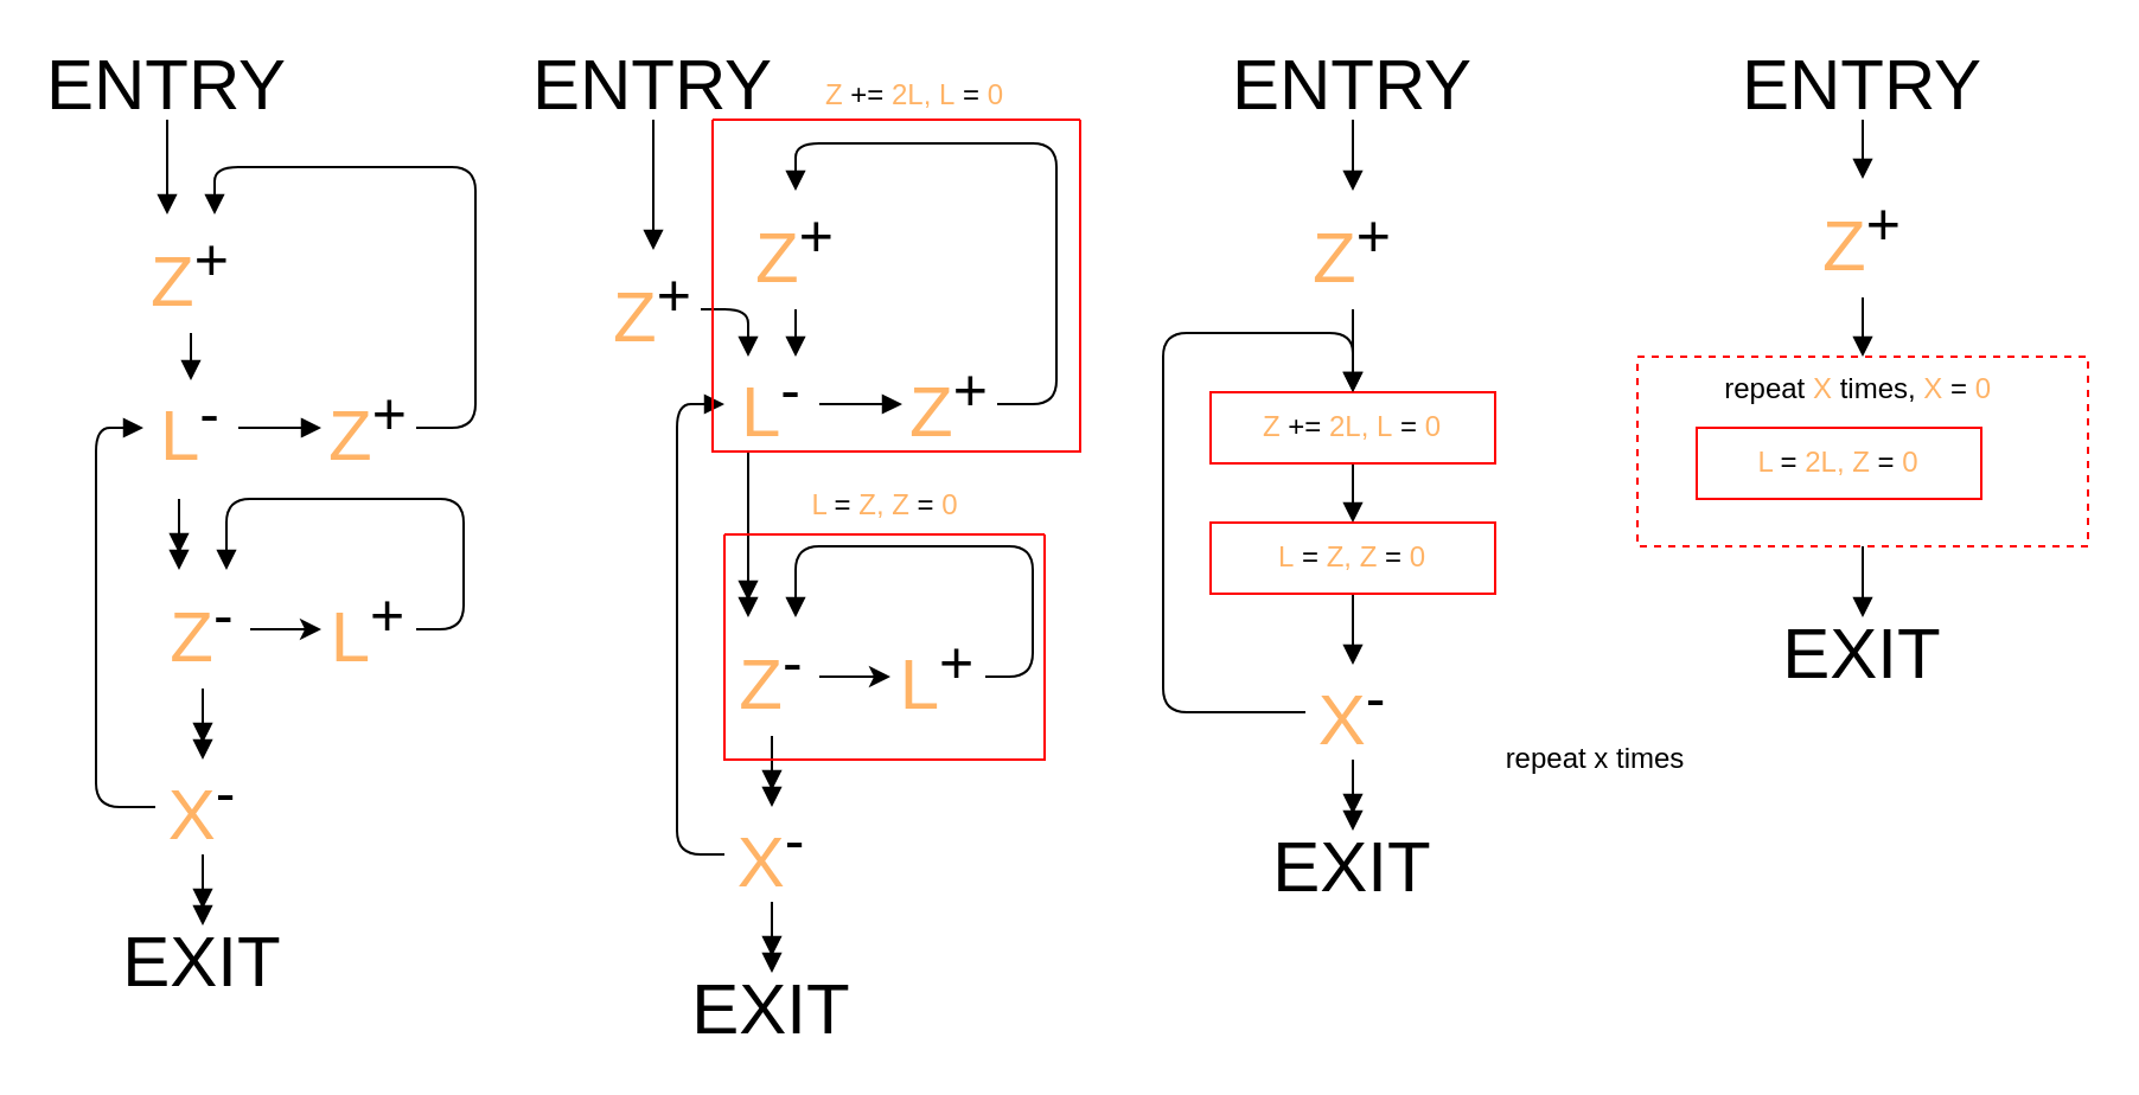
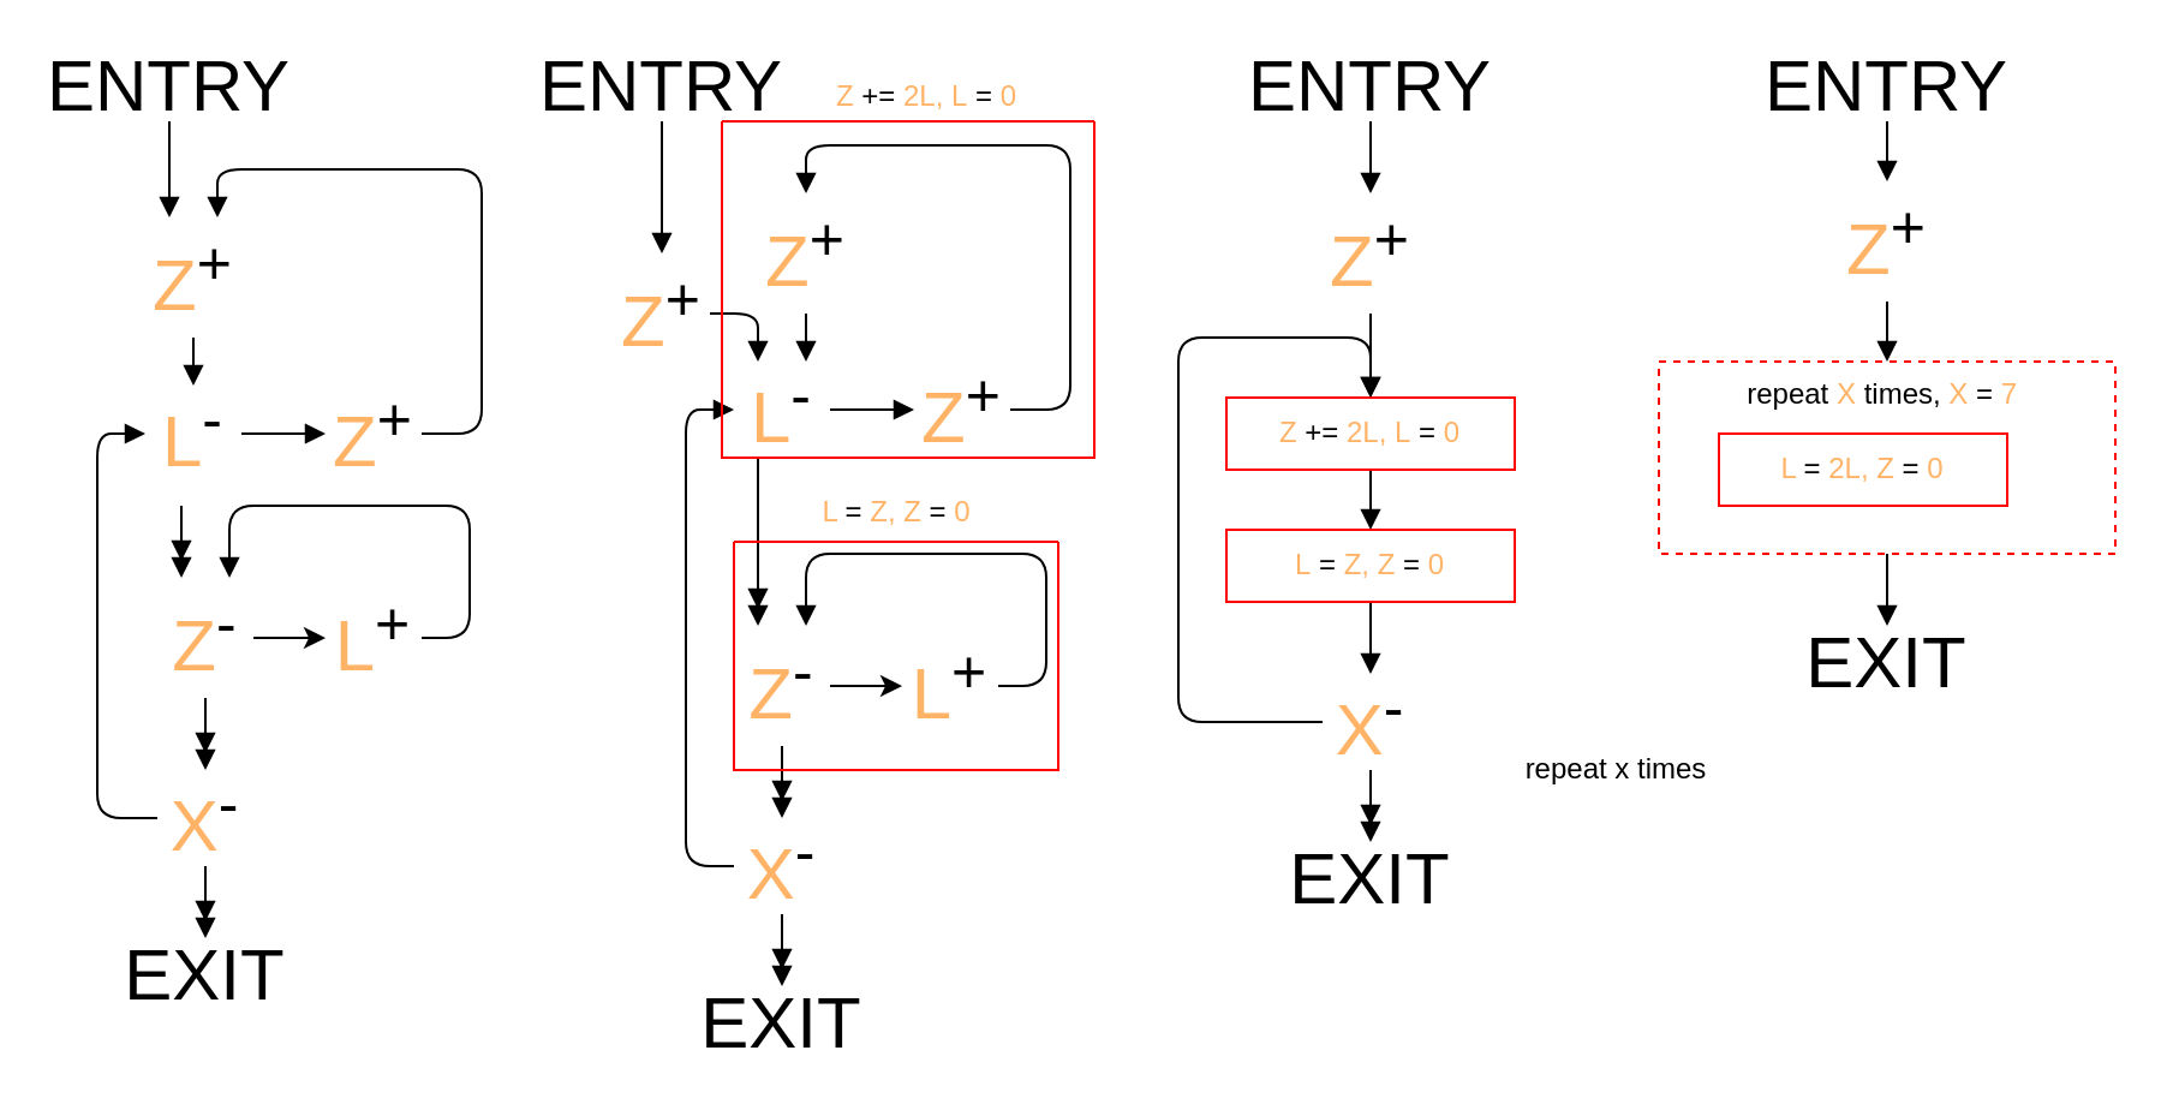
- <mxCell id="58" value="&lt;font color=&quot;#000000&quot;&gt;repeat&lt;/font&gt;&lt;span style=&quot;color: rgb(240 , 240 , 240)&quot;&gt;&amp;nbsp;&lt;/span&gt;&lt;font color=&quot;#ffb366&quot;&gt;X&amp;nbsp;&lt;/font&gt;&lt;font color=&quot;#000000&quot;&gt;times,&lt;/font&gt;&lt;font color=&quot;#ffb366&quot;&gt;&amp;nbsp;X&amp;nbsp;&lt;/font&gt;&lt;font color=&quot;#000000&quot;&gt;=&lt;/font&gt;&lt;font color=&quot;#ffb366&quot;&gt;&amp;nbsp;0&amp;nbsp;&lt;/font&gt;" style="rounded=0;whiteSpace=wrap;html=1;fontColor=#FFB366;strokeColor=#FF0000;fillColor=none;verticalAlign=top;dashed=1;" parent="1" vertex="1"><mxGeometry x="690" y="150" width="190" height="80" as="geometry" /></mxCell>
+ <mxCell id="58" value="&lt;font color=&quot;#000000&quot;&gt;repeat&lt;/font&gt;&lt;span style=&quot;color: rgb(240 , 240 , 240)&quot;&gt;&amp;nbsp;&lt;/span&gt;&lt;font color=&quot;#ffb366&quot;&gt;X&amp;nbsp;&lt;/font&gt;&lt;font color=&quot;#000000&quot;&gt;times,&lt;/font&gt;&lt;font color=&quot;#ffb366&quot;&gt;&amp;nbsp;X&amp;nbsp;&lt;/font&gt;&lt;font color=&quot;#000000&quot;&gt;=&lt;/font&gt;&lt;font color=&quot;#ffb366&quot;&gt;&amp;nbsp;7&amp;nbsp;&lt;/font&gt;" style="rounded=0;whiteSpace=wrap;html=1;fontColor=#FFB366;strokeColor=#FF0000;fillColor=none;verticalAlign=top;dashed=1;" parent="1" vertex="1"><mxGeometry x="690" y="150" width="190" height="80" as="geometry" /></mxCell>
